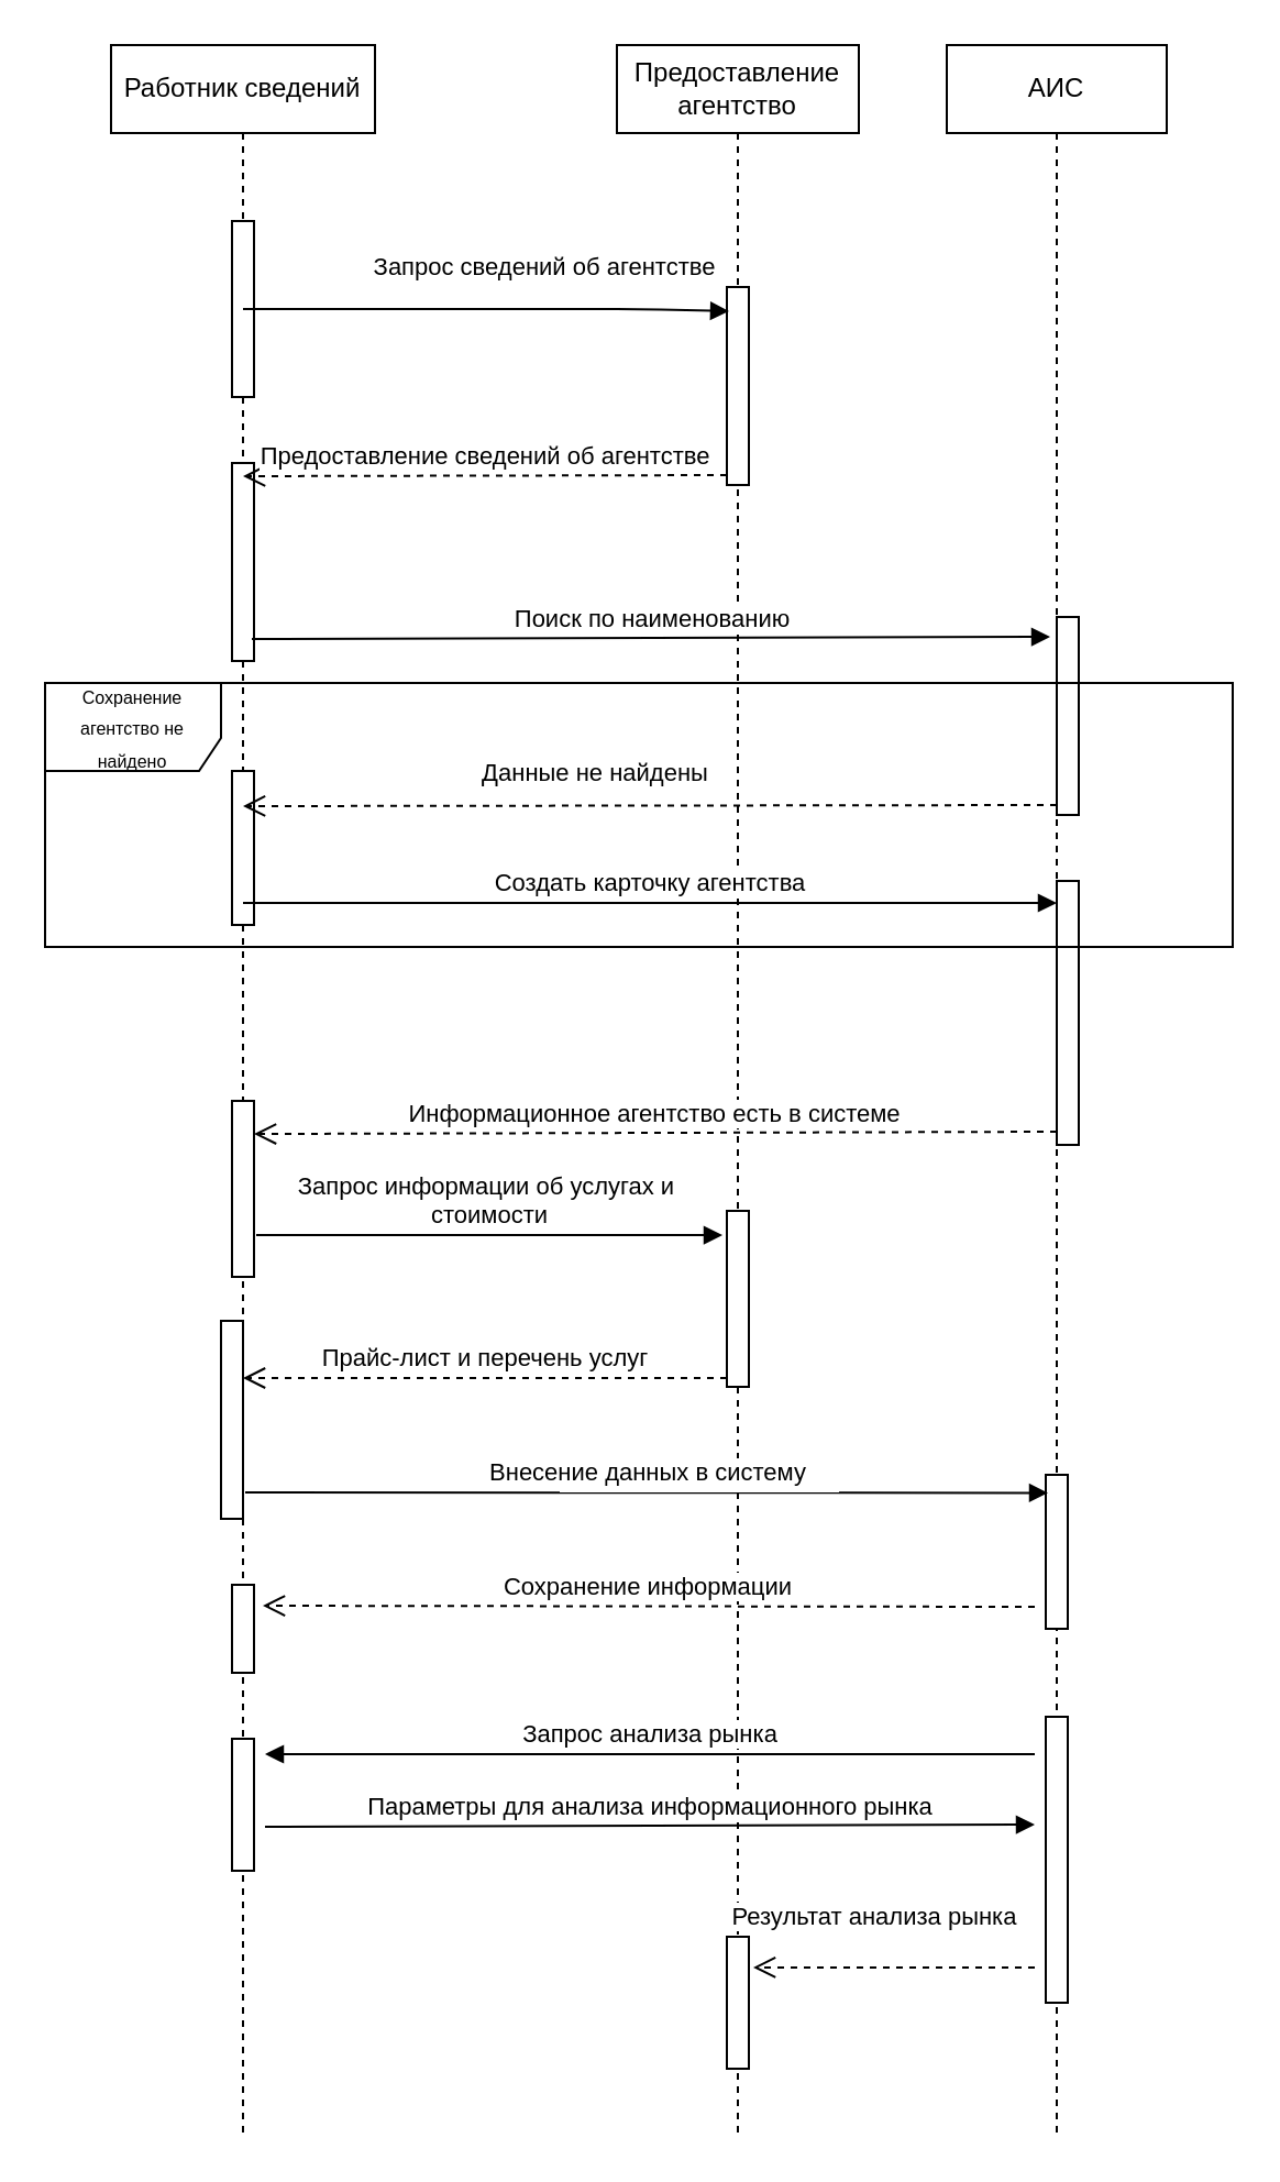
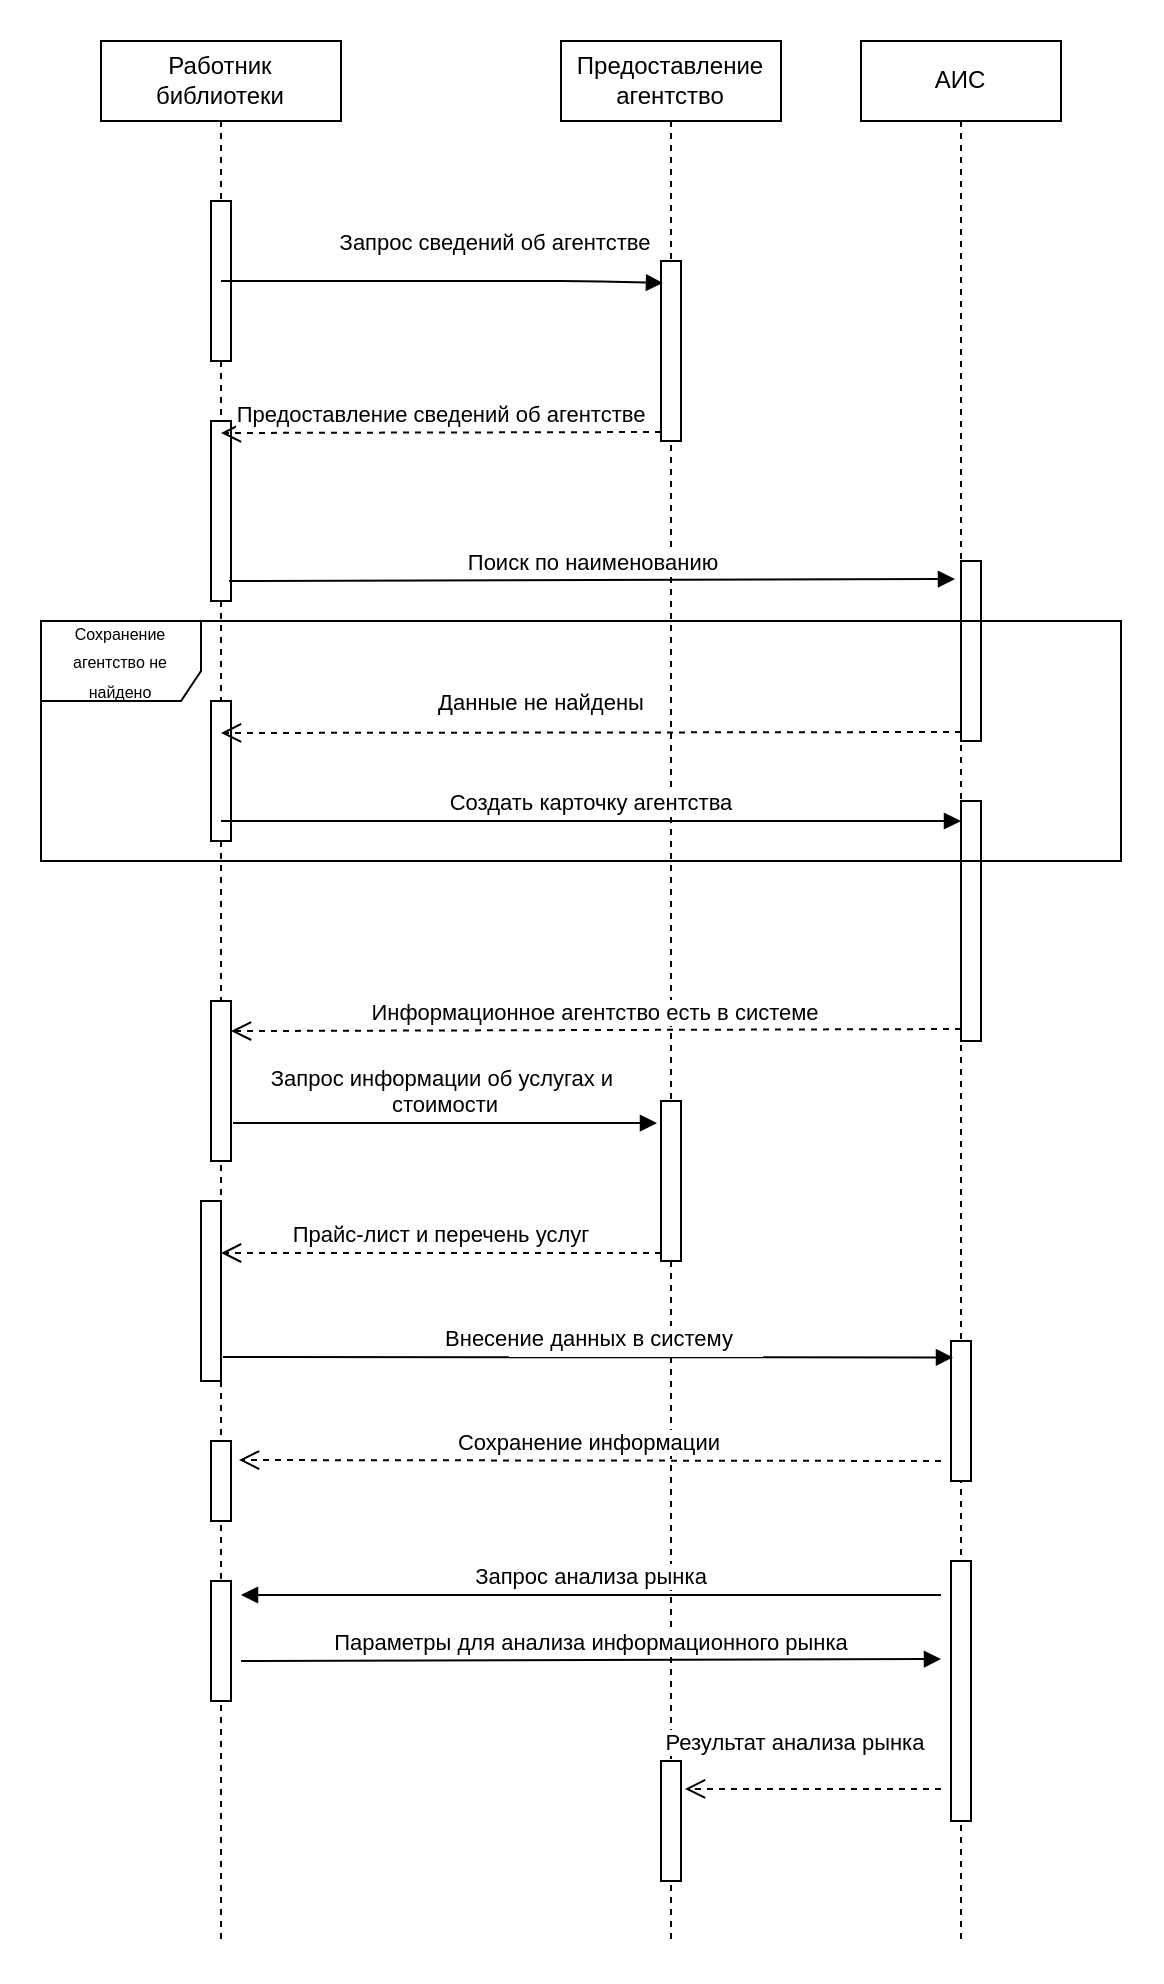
- <mxCell id="2" value="Работник сведений" style="shape=umlLifeline;perimeter=lifelinePerimeter;whiteSpace=wrap;html=1;container=1;collapsible=0;recursiveResize=0;outlineConnect=0;" parent="1" vertex="1"><mxGeometry x="50" y="20" width="120" height="950" as="geometry" /></mxCell>
+ <mxCell id="2" value="Работник библиотеки" style="shape=umlLifeline;perimeter=lifelinePerimeter;whiteSpace=wrap;html=1;container=1;collapsible=0;recursiveResize=0;outlineConnect=0;" parent="1" vertex="1"><mxGeometry x="50" y="20" width="120" height="950" as="geometry" /></mxCell>
